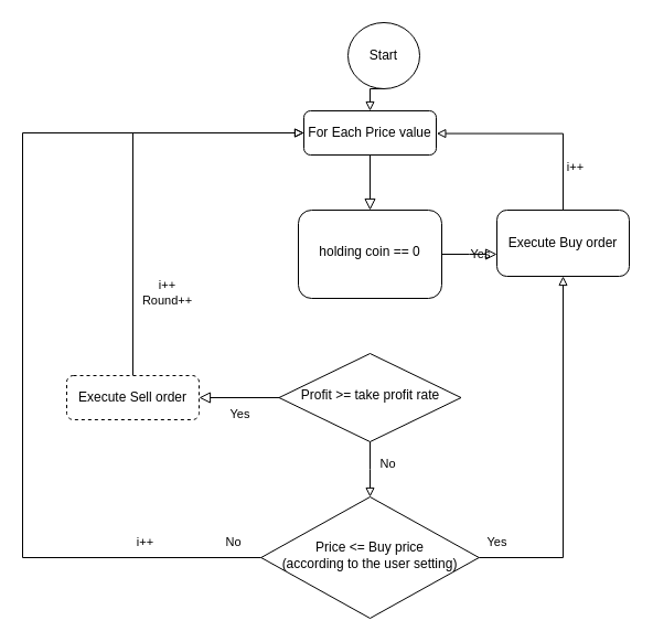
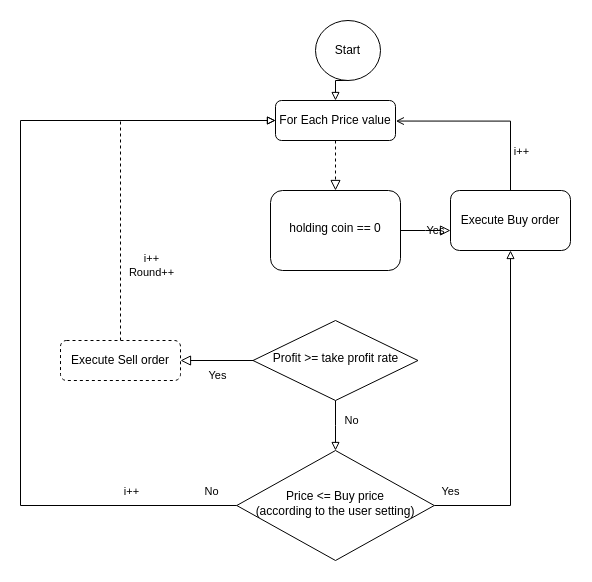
- <mxCell id="13" style="edgeStyle=orthogonalEdgeStyle;rounded=0;orthogonalLoop=1;jettySize=auto;html=1;exitX=0.5;exitY=0;exitDx=0;exitDy=0;endArrow=block;endFill=0;entryX=1.003;entryY=0.514;entryDx=0;entryDy=0;entryPerimeter=0;" edge="1" parent="1" source="15" target="3"><mxGeometry relative="1" as="geometry"><mxPoint x="440" y="140" as="targetPoint" /></mxGeometry></mxCell>
+ <mxCell id="13" style="edgeStyle=orthogonalEdgeStyle;rounded=0;orthogonalLoop=1;jettySize=auto;html=1;exitX=0.5;exitY=0;exitDx=0;exitDy=0;endArrow=open;endFill=0;entryX=1.003;entryY=0.514;entryDx=0;entryDy=0;entryPerimeter=0;" edge="1" parent="1" source="15" target="3"><mxGeometry relative="1" as="geometry"><mxPoint x="440" y="140" as="targetPoint" /></mxGeometry></mxCell>
- <mxCell id="2" value="" style="rounded=0;html=1;jettySize=auto;orthogonalLoop=1;fontSize=11;endArrow=block;endFill=0;endSize=8;strokeWidth=1;shadow=0;labelBackgroundColor=none;edgeStyle=orthogonalEdgeStyle;" parent="1" source="3" target="5" edge="1"><mxGeometry relative="1" as="geometry" /></mxCell>
+ <mxCell id="2" value="" style="rounded=0;html=1;jettySize=auto;orthogonalLoop=1;fontSize=11;endArrow=block;endFill=0;endSize=8;strokeWidth=1;shadow=0;labelBackgroundColor=none;edgeStyle=orthogonalEdgeStyle;dashed=1;" parent="1" source="3" target="5" edge="1"><mxGeometry relative="1" as="geometry" /></mxCell>
- <mxCell id="10" style="edgeStyle=orthogonalEdgeStyle;rounded=0;orthogonalLoop=1;jettySize=auto;html=1;exitX=0.5;exitY=0;exitDx=0;exitDy=0;entryX=0;entryY=0.5;entryDx=0;entryDy=0;endArrow=block;endFill=0;" edge="1" parent="1" source="12" target="3"><mxGeometry relative="1" as="geometry" /></mxCell>
+ <mxCell id="10" style="edgeStyle=orthogonalEdgeStyle;rounded=0;orthogonalLoop=1;jettySize=auto;html=1;exitX=0.5;exitY=0;exitDx=0;exitDy=0;entryX=0;entryY=0.5;entryDx=0;entryDy=0;endArrow=block;endFill=0;dashed=1;" edge="1" parent="1" source="12" target="3"><mxGeometry relative="1" as="geometry" /></mxCell>
